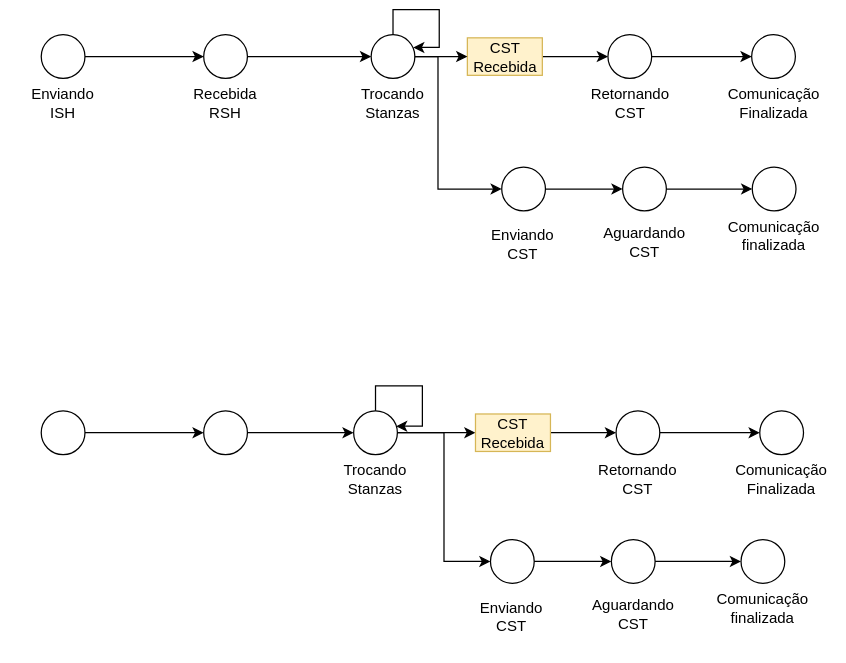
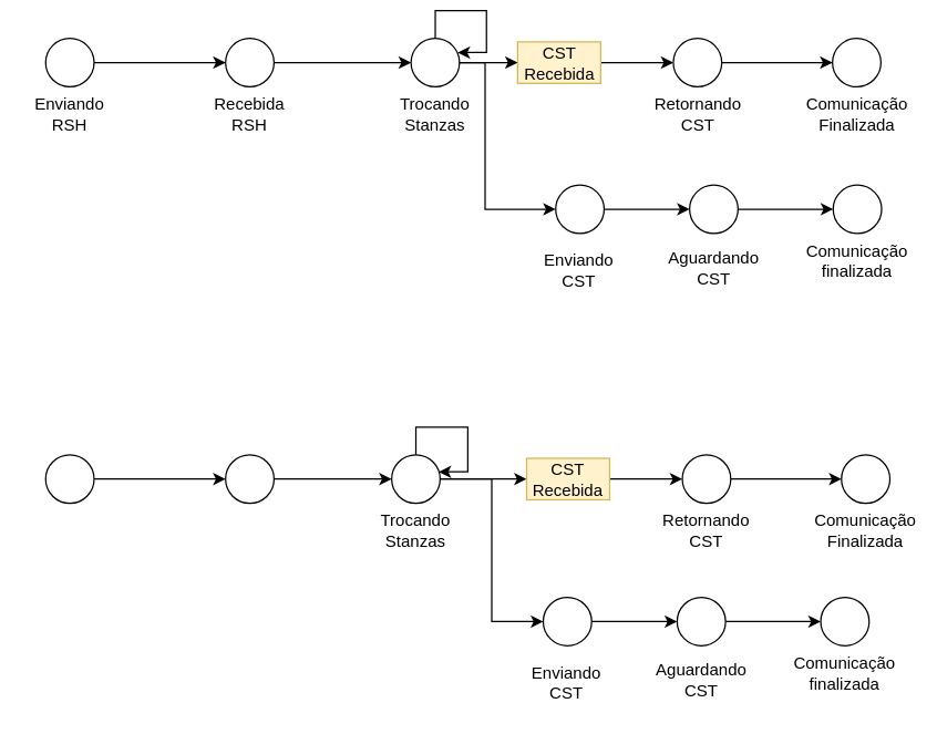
- <mxCell id="22" value="Enviando ISH" style="text;html=1;strokeColor=none;fillColor=none;align=center;verticalAlign=middle;whiteSpace=wrap;rounded=0;fontSize=12;fontFamily=Helvetica;fontColor=default;" parent="20" vertex="1"><mxGeometry y="40" width="60" height="30" as="geometry" /></mxCell>
+ <mxCell id="22" value="Enviando RSH" style="text;html=1;strokeColor=none;fillColor=none;align=center;verticalAlign=middle;whiteSpace=wrap;rounded=0;fontSize=12;fontFamily=Helvetica;fontColor=default;" parent="20" vertex="1"><mxGeometry y="40" width="60" height="30" as="geometry" /></mxCell>
